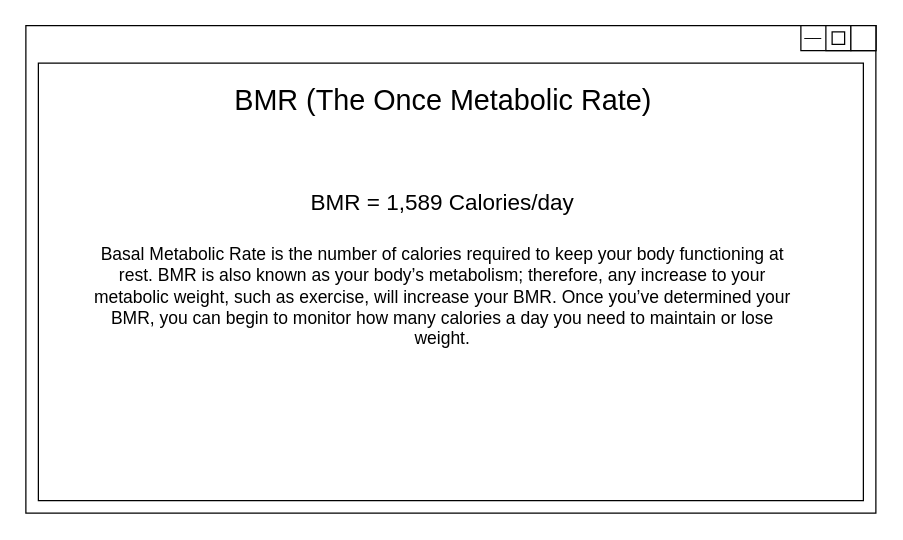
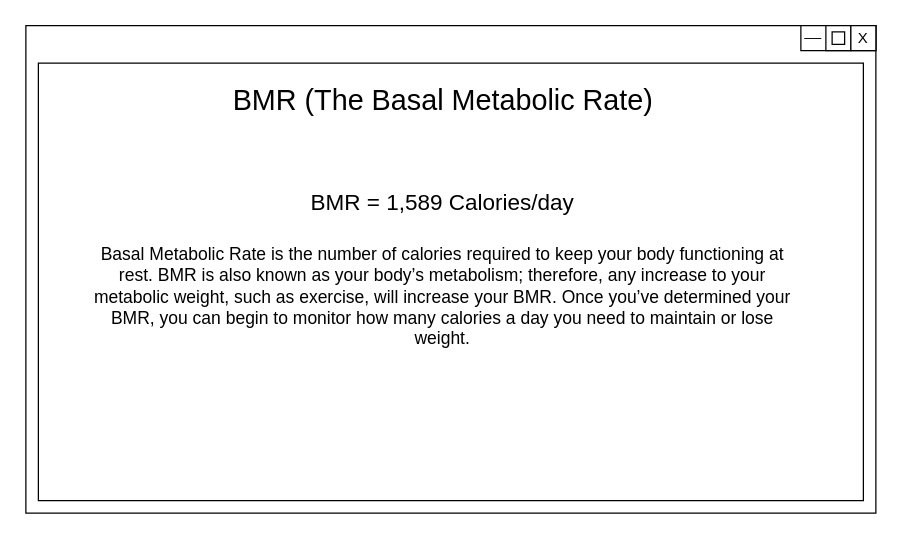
+ <mxCell id="7" value="X" style="text;html=1;strokeColor=none;fillColor=none;align=center;verticalAlign=middle;whiteSpace=wrap;rounded=0;" parent="1" vertex="1"><mxGeometry x="680" y="20" width="20" height="20" as="geometry" /></mxCell>
- <mxCell id="10" value="BMR (The Once Metabolic Rate)" style="text;html=1;strokeColor=none;fillColor=none;align=center;verticalAlign=middle;whiteSpace=wrap;rounded=0;fontSize=23;" parent="1" vertex="1"><mxGeometry x="174" y="50" width="360" height="60" as="geometry" /></mxCell>
+ <mxCell id="10" value="BMR (The Basal Metabolic Rate)" style="text;html=1;strokeColor=none;fillColor=none;align=center;verticalAlign=middle;whiteSpace=wrap;rounded=0;fontSize=23;" parent="1" vertex="1"><mxGeometry x="174" y="50" width="360" height="60" as="geometry" /></mxCell>
